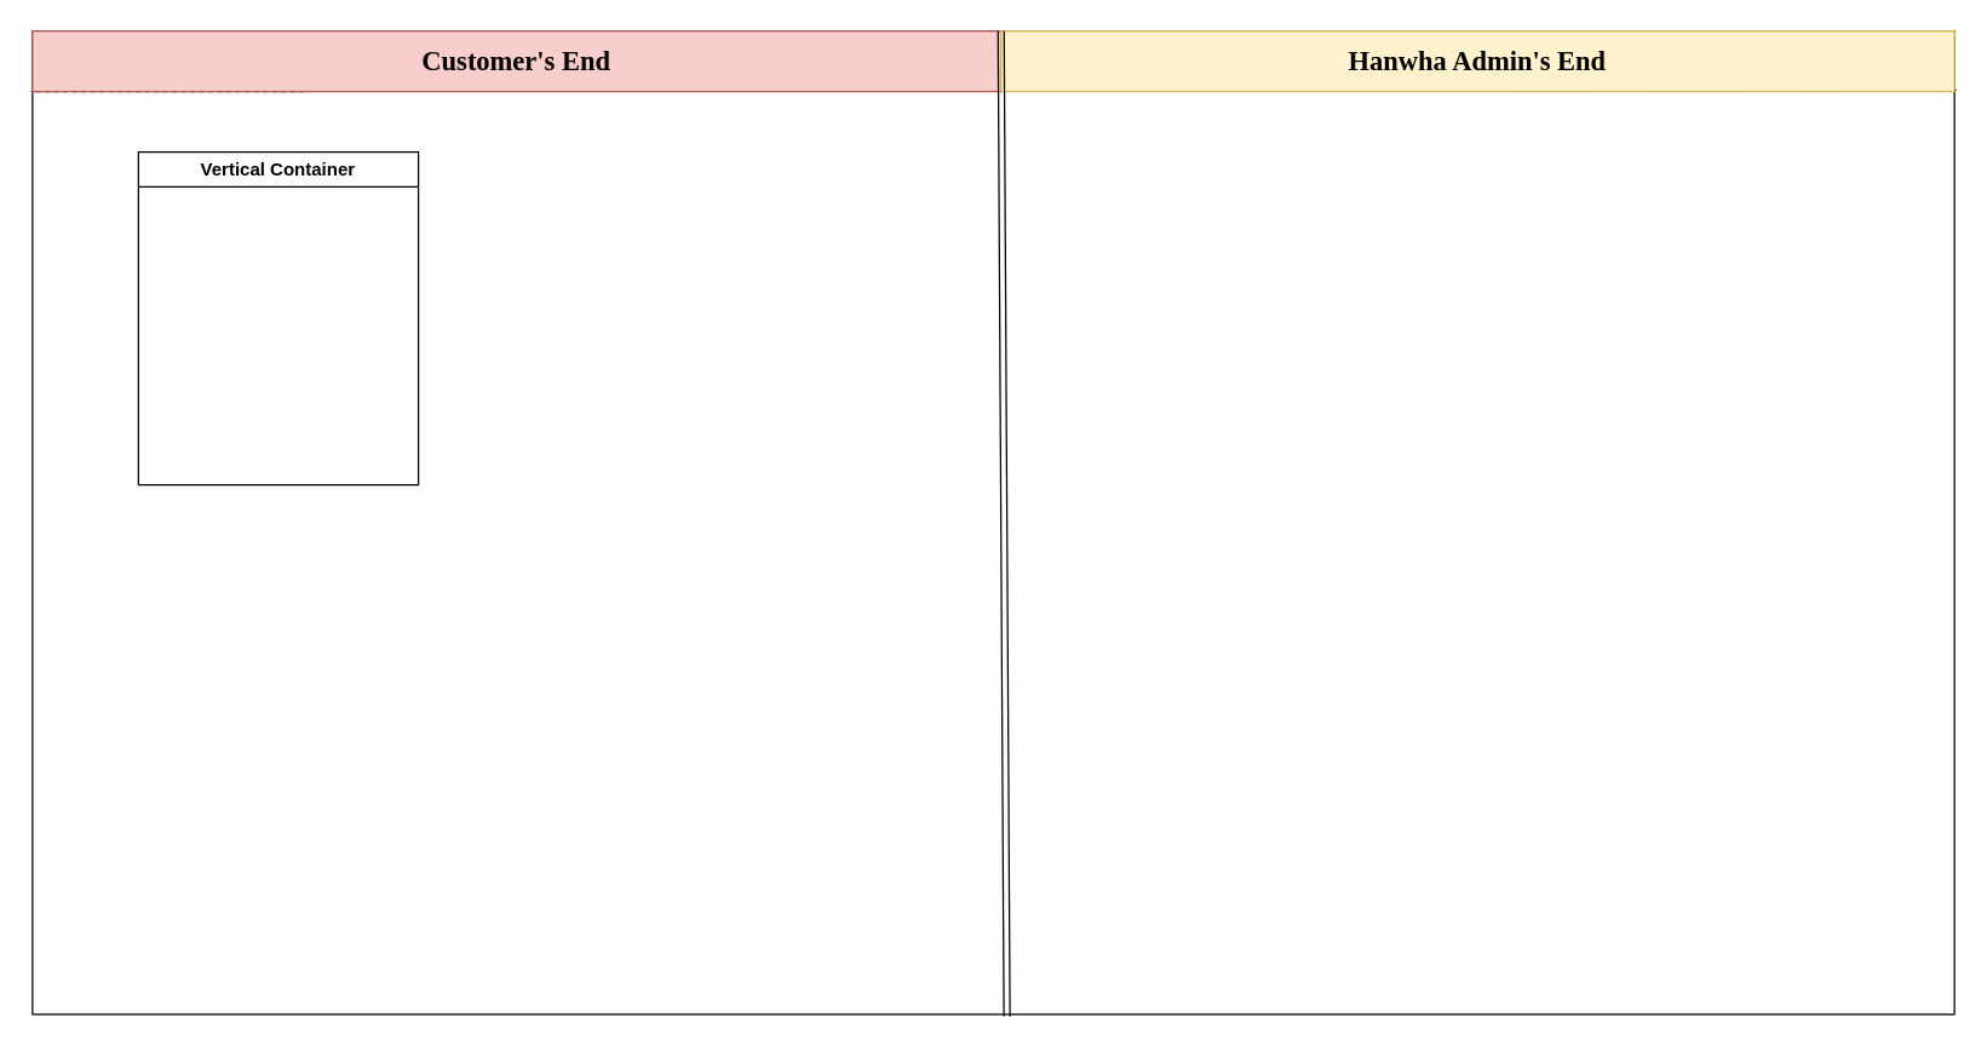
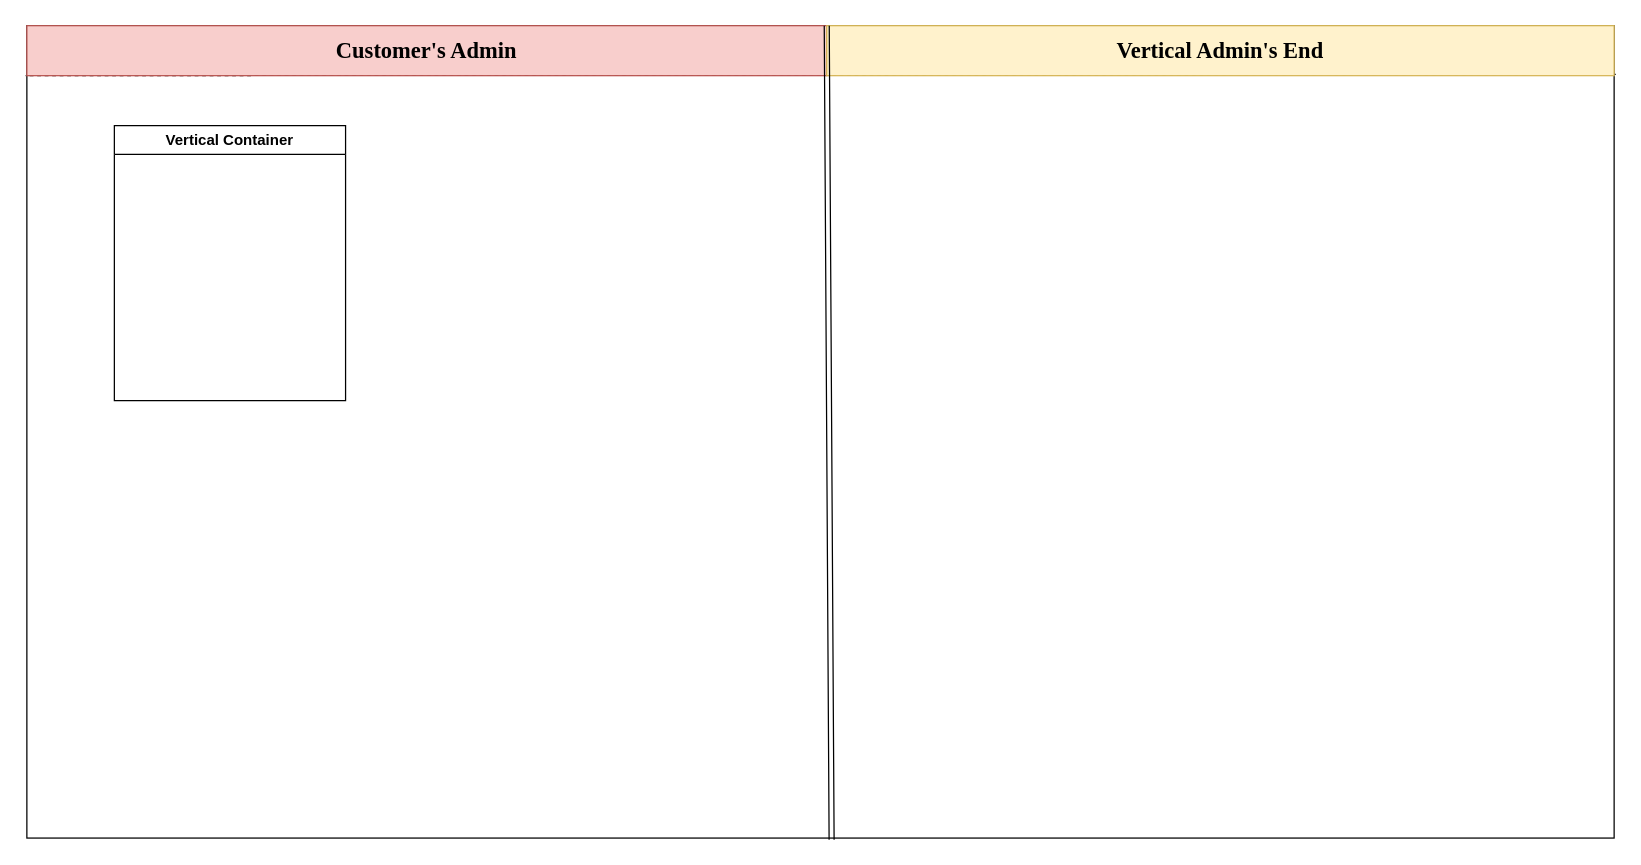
- <mxCell id="4" value="Customer's End" style="text;strokeColor=#b85450;align=center;fillColor=#f8cecc;html=1;verticalAlign=middle;whiteSpace=wrap;rounded=0;fontSize=18;fontStyle=1;fontFamily=Verdana;" vertex="1" parent="1"><mxGeometry x="21" y="20" width="640" height="40" as="geometry" /></mxCell>
+ <mxCell id="4" value="Customer's Admin" style="text;strokeColor=#b85450;align=center;fillColor=#f8cecc;html=1;verticalAlign=middle;whiteSpace=wrap;rounded=0;fontSize=18;fontStyle=1;fontFamily=Verdana;" vertex="1" parent="1"><mxGeometry x="21" y="20" width="640" height="40" as="geometry" /></mxCell>
- <mxCell id="5" value="Hanwha Admin's End" style="text;strokeColor=#d6b656;align=center;fillColor=#fff2cc;html=1;verticalAlign=middle;whiteSpace=wrap;rounded=0;fontSize=18;fontStyle=1;fontFamily=Verdana;" vertex="1" parent="1"><mxGeometry x="661" y="20" width="630" height="40" as="geometry" /></mxCell>
+ <mxCell id="5" value="Vertical Admin's End" style="text;strokeColor=#d6b656;align=center;fillColor=#fff2cc;html=1;verticalAlign=middle;whiteSpace=wrap;rounded=0;fontSize=18;fontStyle=1;fontFamily=Verdana;" vertex="1" parent="1"><mxGeometry x="661" y="20" width="630" height="40" as="geometry" /></mxCell>
